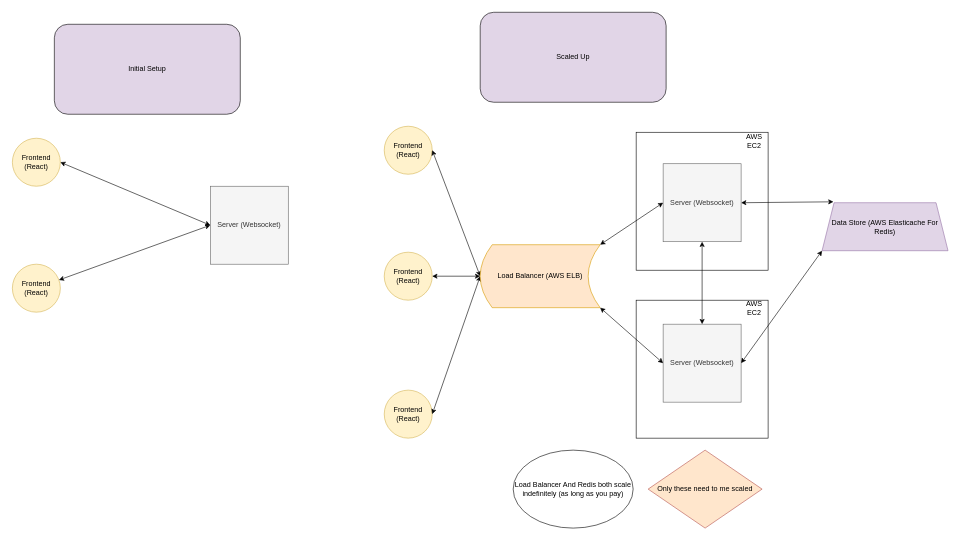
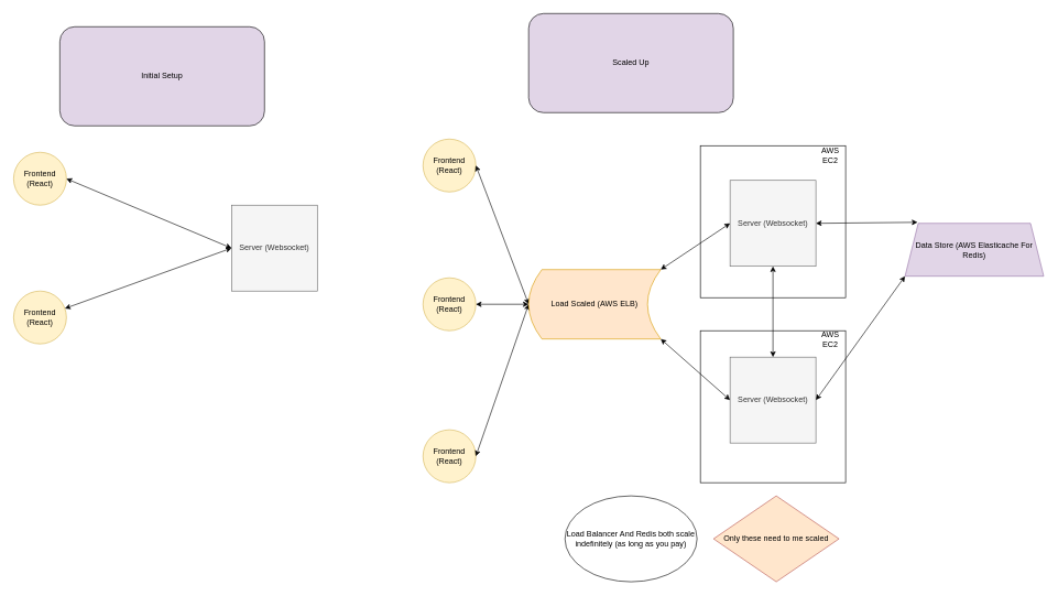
- <mxCell id="27" value="Load Balancer (AWS ELB)" style="shape=dataStorage;whiteSpace=wrap;html=1;fixedSize=1;fillColor=#ffe6cc;strokeColor=#d79b00;" parent="1" vertex="1"><mxGeometry x="800" y="407.5" width="200" height="105" as="geometry" /></mxCell>
+ <mxCell id="27" value="Load Scaled (AWS ELB)" style="shape=dataStorage;whiteSpace=wrap;html=1;fixedSize=1;fillColor=#ffe6cc;strokeColor=#d79b00;" parent="1" vertex="1"><mxGeometry x="800" y="407.5" width="200" height="105" as="geometry" /></mxCell>
